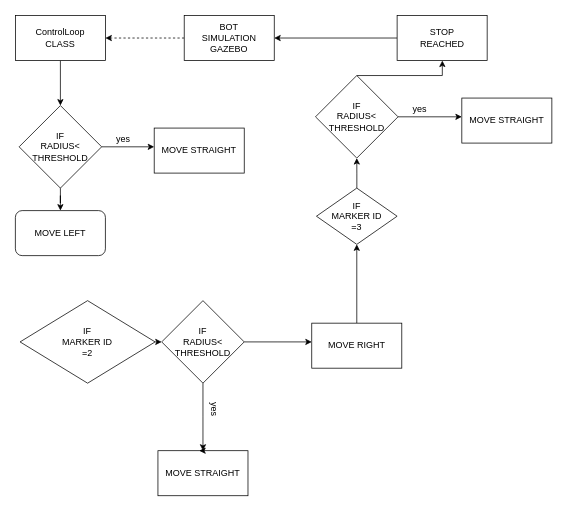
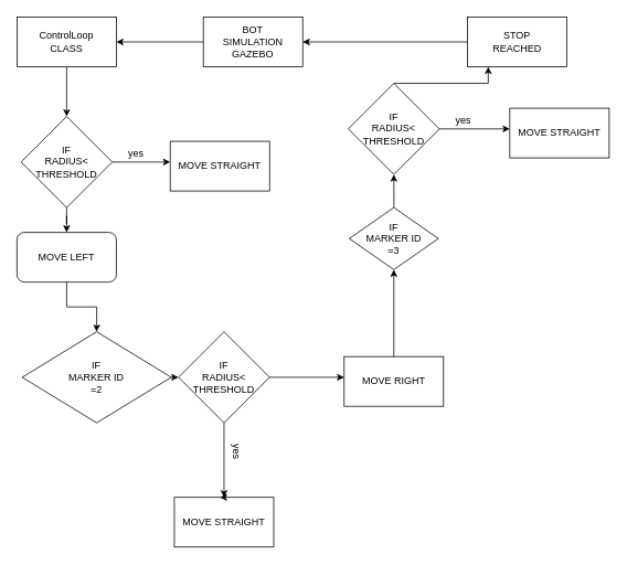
- <mxCell id="2" style="edgeStyle=orthogonalEdgeStyle;rounded=0;orthogonalLoop=1;jettySize=auto;html=1;exitX=0;exitY=0.5;exitDx=0;exitDy=0;entryX=1;entryY=0.5;entryDx=0;entryDy=0;dashed=1;" edge="1" parent="1" source="3" target="28"><mxGeometry relative="1" as="geometry" /></mxCell>
+ <mxCell id="2" style="edgeStyle=orthogonalEdgeStyle;rounded=0;orthogonalLoop=1;jettySize=auto;html=1;exitX=0;exitY=0.5;exitDx=0;exitDy=0;entryX=1;entryY=0.5;entryDx=0;entryDy=0;" edge="1" parent="1" source="3" target="28"><mxGeometry relative="1" as="geometry" /></mxCell>
- <mxCell id="26" value="STOP&lt;br&gt;REACHED" style="rounded=0;whiteSpace=wrap;html=1;" vertex="1" parent="1"><mxGeometry x="528.75" y="20" width="120" height="60" as="geometry" /></mxCell>
+ <mxCell id="26" value="STOP&lt;br&gt;REACHED" style="rounded=0;whiteSpace=wrap;html=1;" vertex="1" parent="1"><mxGeometry x="563.75" y="20" width="120" height="60" as="geometry" /></mxCell>
+ <mxCell id="10" style="edgeStyle=orthogonalEdgeStyle;rounded=0;orthogonalLoop=1;jettySize=auto;html=1;exitX=0.5;exitY=1;exitDx=0;exitDy=0;entryX=0.5;entryY=0;entryDx=0;entryDy=0;" edge="1" parent="1" source="11" target="9"><mxGeometry relative="1" as="geometry" /></mxCell>
